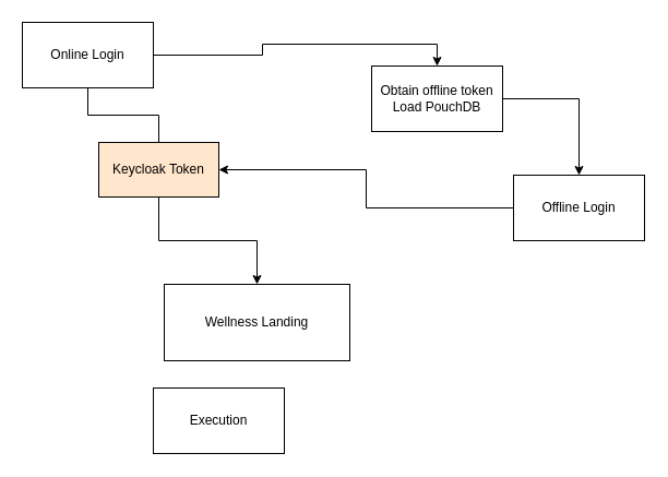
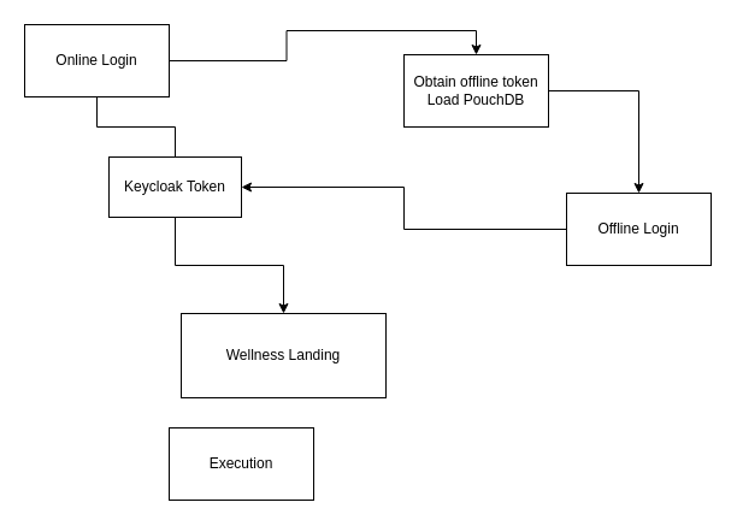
- <mxCell id="9" value="Obtain offline token&lt;br&gt;Load PouchDB" style="rounded=0;whiteSpace=wrap;html=1;" parent="1" vertex="1"><mxGeometry x="340" y="60" width="120" height="60" as="geometry" /></mxCell>
+ <mxCell id="9" value="Obtain offline token&lt;br&gt;Load PouchDB" style="rounded=0;whiteSpace=wrap;html=1;" parent="1" vertex="1"><mxGeometry x="335" y="45" width="120" height="60" as="geometry" /></mxCell>
- <mxCell id="12" value="Keycloak Token" style="rounded=0;whiteSpace=wrap;html=1;fillColor=#ffe6cc;" parent="1" vertex="1"><mxGeometry x="90" y="130" width="110" height="50" as="geometry" /></mxCell>
+ <mxCell id="12" value="Keycloak Token" style="rounded=0;whiteSpace=wrap;html=1;" parent="1" vertex="1"><mxGeometry x="90" y="130" width="110" height="50" as="geometry" /></mxCell>
